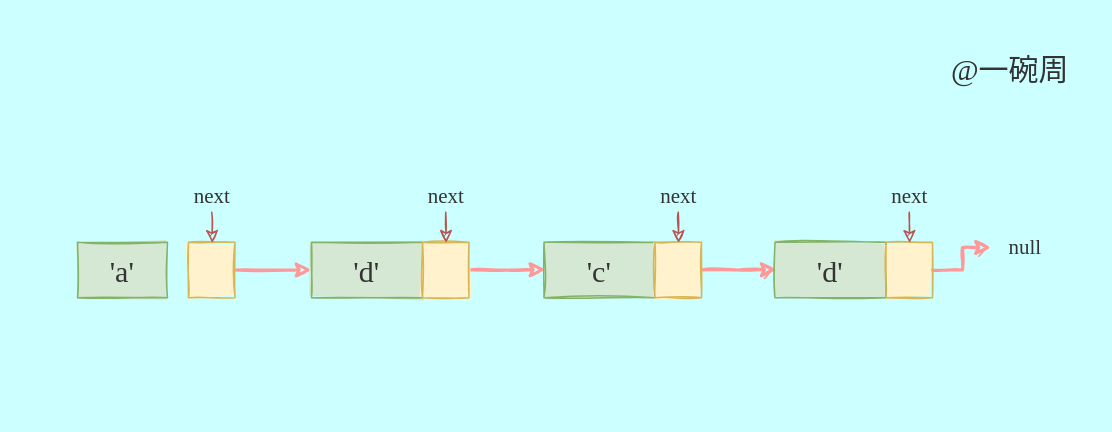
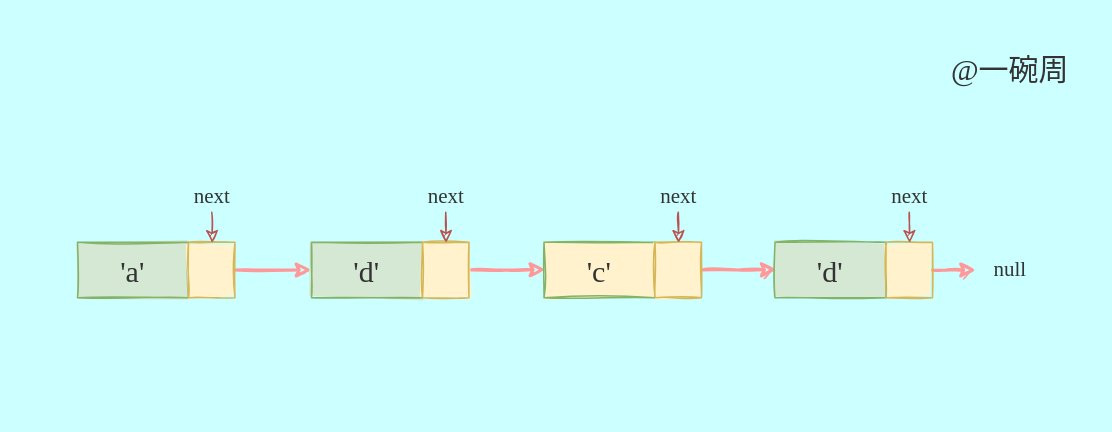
- <mxCell id="23" value="&lt;font style=&quot;font-size: 14px&quot; face=&quot;Comic Sans MS&quot; color=&quot;#333333&quot;&gt;null&lt;/font&gt;" style="text;html=1;strokeColor=none;fillColor=none;align=center;verticalAlign=middle;whiteSpace=wrap;rounded=0;sketch=1;fillStyle=solid;" vertex="1" parent="1"><mxGeometry x="660" y="154" width="46" height="21" as="geometry" /></mxCell>
+ <mxCell id="23" value="&lt;font style=&quot;font-size: 14px&quot; face=&quot;Comic Sans MS&quot; color=&quot;#333333&quot;&gt;null&lt;/font&gt;" style="text;html=1;strokeColor=none;fillColor=none;align=center;verticalAlign=middle;whiteSpace=wrap;rounded=0;sketch=1;fillStyle=solid;" vertex="1" parent="1"><mxGeometry x="650" y="169" width="46" height="21" as="geometry" /></mxCell>
- <mxCell id="3" value="&lt;font color=&quot;#333333&quot; face=&quot;Comic Sans MS&quot;&gt;&lt;span style=&quot;font-size: 20px&quot;&gt;'a'&lt;/span&gt;&lt;/font&gt;" style="rounded=0;whiteSpace=wrap;html=1;fillColor=#d5e8d4;strokeColor=#82b366;sketch=1;fillStyle=solid;" vertex="1" parent="1"><mxGeometry x="51" y="161" width="60" height="37" as="geometry" /></mxCell>
+ <mxCell id="3" value="&lt;font color=&quot;#333333&quot; face=&quot;Comic Sans MS&quot;&gt;&lt;span style=&quot;font-size: 20px&quot;&gt;'a'&lt;/span&gt;&lt;/font&gt;" style="rounded=0;whiteSpace=wrap;html=1;fillColor=#d5e8d4;strokeColor=#82b366;sketch=1;fillStyle=solid;" vertex="1" parent="1"><mxGeometry x="51" y="161" width="74" height="37" as="geometry" /></mxCell>
- <mxCell id="13" value="&lt;span style=&quot;color: rgb(51 , 51 , 51) ; font-family: &amp;#34;comic sans ms&amp;#34; ; font-size: 20px&quot;&gt;'c'&lt;/span&gt;" style="rounded=0;whiteSpace=wrap;html=1;fillColor=#d5e8d4;strokeColor=#82b366;sketch=1;fillStyle=solid;" vertex="1" parent="1"><mxGeometry x="362" y="161" width="74" height="37" as="geometry" /></mxCell>
+ <mxCell id="13" value="&lt;span style=&quot;color: rgb(51 , 51 , 51) ; font-family: &amp;#34;comic sans ms&amp;#34; ; font-size: 20px&quot;&gt;'c'&lt;/span&gt;" style="rounded=0;whiteSpace=wrap;html=1;fillColor=#fff2cc;strokeColor=#82b366;sketch=1;fillStyle=solid;" vertex="1" parent="1"><mxGeometry x="362" y="161" width="74" height="37" as="geometry" /></mxCell>
